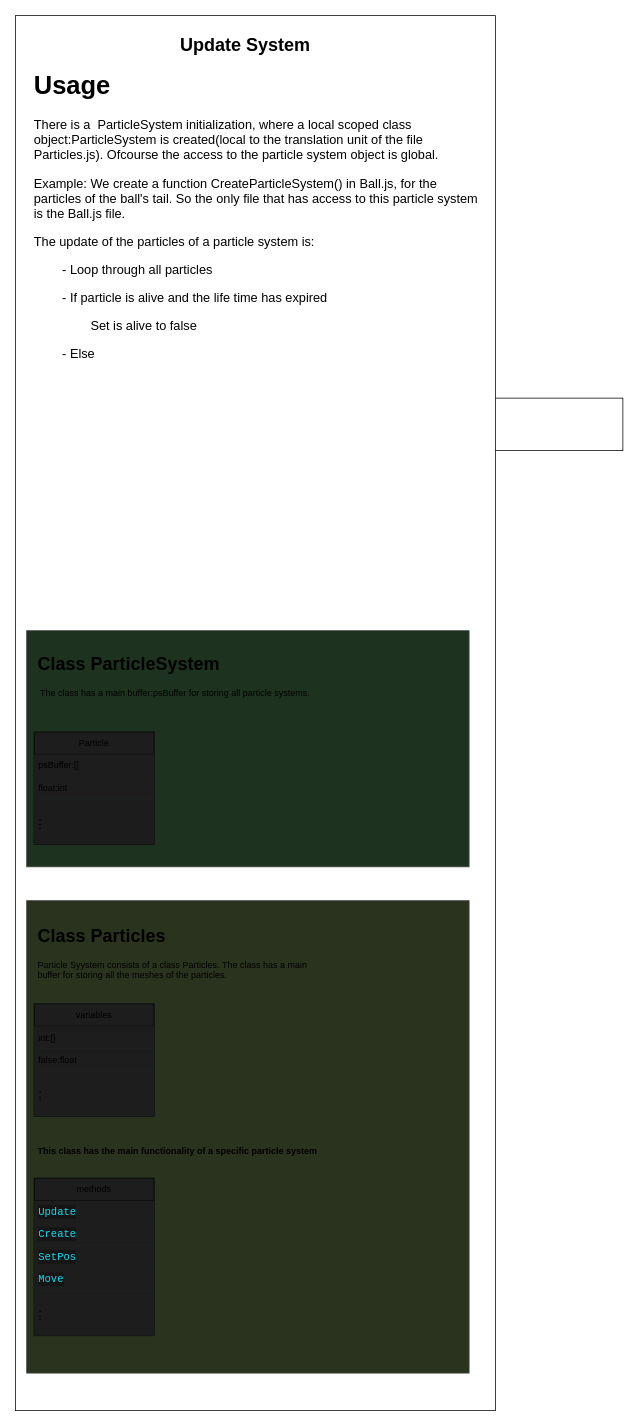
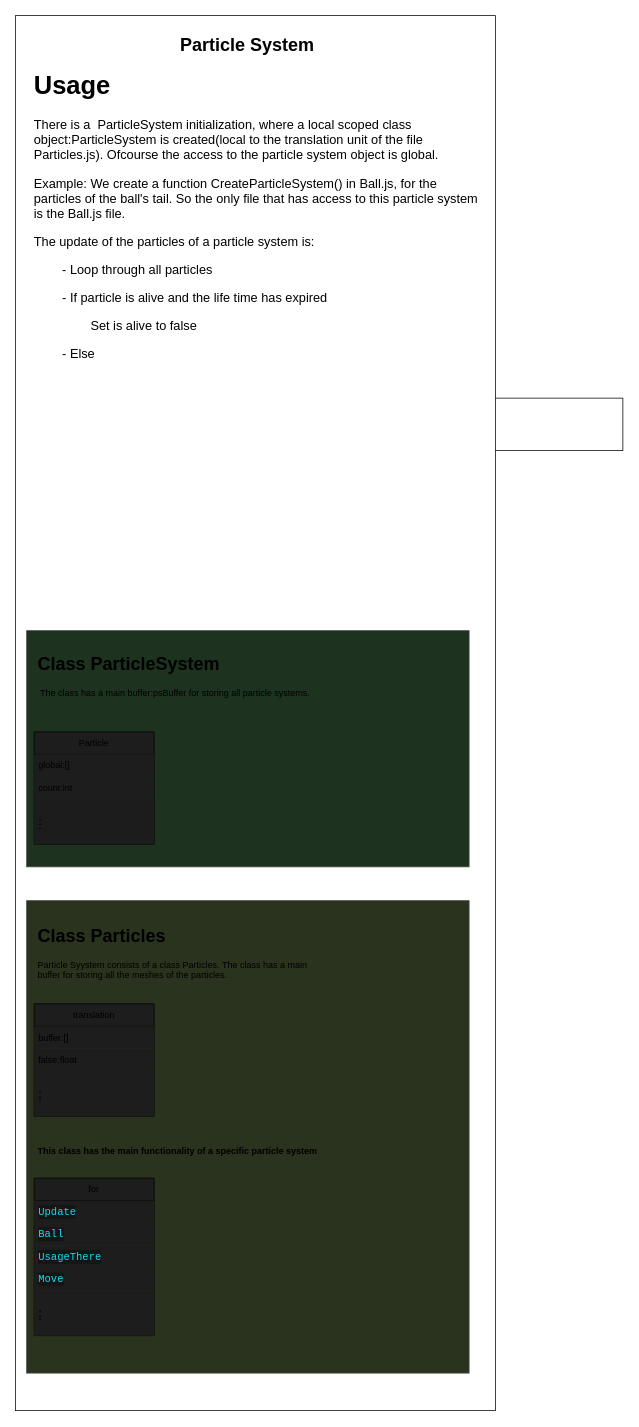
- <mxCell id="23" value="&lt;h1&gt;Update System&lt;/h1&gt;" style="text;html=1;strokeColor=none;fillColor=none;spacing=5;spacingTop=-20;whiteSpace=wrap;overflow=hidden;rounded=0;" vertex="1" parent="3"><mxGeometry x="215" y="20" width="190" height="50" as="geometry" /></mxCell>
+ <mxCell id="23" value="&lt;h1&gt;Particle System&lt;/h1&gt;" style="text;html=1;strokeColor=none;fillColor=none;spacing=5;spacingTop=-20;whiteSpace=wrap;overflow=hidden;rounded=0;" vertex="1" parent="3"><mxGeometry x="215" y="20" width="190" height="50" as="geometry" /></mxCell>
- <mxCell id="7" value="psBuffer:[]" style="text;align=left;verticalAlign=middle;spacingLeft=4;spacingRight=4;overflow=hidden;points=[[0,0.5],[1,0.5]];portConstraint=eastwest;rotatable=0;whiteSpace=wrap;html=1;fillColor=#1D1D1D;" vertex="1" parent="6"><mxGeometry y="30" width="160" height="30" as="geometry" /></mxCell>
+ <mxCell id="7" value="global:[]" style="text;align=left;verticalAlign=middle;spacingLeft=4;spacingRight=4;overflow=hidden;points=[[0,0.5],[1,0.5]];portConstraint=eastwest;rotatable=0;whiteSpace=wrap;html=1;fillColor=#1D1D1D;" vertex="1" parent="6"><mxGeometry y="30" width="160" height="30" as="geometry" /></mxCell>
- <mxCell id="8" value="float:int&lt;span style=&quot;white-space: pre;&quot;&gt;&#09;&lt;/span&gt;" style="text;align=left;verticalAlign=middle;spacingLeft=4;spacingRight=4;overflow=hidden;points=[[0,0.5],[1,0.5]];portConstraint=eastwest;rotatable=0;whiteSpace=wrap;html=1;fillColor=#1D1D1D;" vertex="1" parent="6"><mxGeometry y="60" width="160" height="30" as="geometry" /></mxCell>
+ <mxCell id="8" value="count:int&lt;span style=&quot;white-space: pre;&quot;&gt;&#09;&lt;/span&gt;" style="text;align=left;verticalAlign=middle;spacingLeft=4;spacingRight=4;overflow=hidden;points=[[0,0.5],[1,0.5]];portConstraint=eastwest;rotatable=0;whiteSpace=wrap;html=1;fillColor=#1D1D1D;" vertex="1" parent="6"><mxGeometry y="60" width="160" height="30" as="geometry" /></mxCell>
- <mxCell id="12" value="variables" style="swimlane;fontStyle=0;childLayout=stackLayout;horizontal=1;startSize=30;horizontalStack=0;resizeParent=1;resizeParentMax=0;resizeLast=0;collapsible=1;marginBottom=0;whiteSpace=wrap;html=1;fillColor=#1D1D1D;" vertex="1" parent="10"><mxGeometry x="10" y="137.5" width="160" height="150" as="geometry" /></mxCell>
+ <mxCell id="12" value="translation" style="swimlane;fontStyle=0;childLayout=stackLayout;horizontal=1;startSize=30;horizontalStack=0;resizeParent=1;resizeParentMax=0;resizeLast=0;collapsible=1;marginBottom=0;whiteSpace=wrap;html=1;fillColor=#1D1D1D;" vertex="1" parent="10"><mxGeometry x="10" y="137.5" width="160" height="150" as="geometry" /></mxCell>
- <mxCell id="13" value="int:[]" style="text;strokeColor=none;fillColor=#1D1D1D;align=left;verticalAlign=middle;spacingLeft=4;spacingRight=4;overflow=hidden;points=[[0,0.5],[1,0.5]];portConstraint=eastwest;rotatable=0;whiteSpace=wrap;html=1;" vertex="1" parent="12"><mxGeometry y="30" width="160" height="30" as="geometry" /></mxCell>
+ <mxCell id="13" value="buffer:[]" style="text;strokeColor=none;fillColor=#1D1D1D;align=left;verticalAlign=middle;spacingLeft=4;spacingRight=4;overflow=hidden;points=[[0,0.5],[1,0.5]];portConstraint=eastwest;rotatable=0;whiteSpace=wrap;html=1;" vertex="1" parent="12"><mxGeometry y="30" width="160" height="30" as="geometry" /></mxCell>
- <mxCell id="17" value="methods" style="swimlane;fontStyle=0;childLayout=stackLayout;horizontal=1;startSize=30;horizontalStack=0;resizeParent=1;resizeParentMax=0;resizeLast=0;collapsible=1;marginBottom=0;whiteSpace=wrap;html=1;fillColor=#1D1D1D;" vertex="1" parent="10"><mxGeometry x="10" y="370" width="160" height="210" as="geometry" /></mxCell>
+ <mxCell id="17" value="for" style="swimlane;fontStyle=0;childLayout=stackLayout;horizontal=1;startSize=30;horizontalStack=0;resizeParent=1;resizeParentMax=0;resizeLast=0;collapsible=1;marginBottom=0;whiteSpace=wrap;html=1;fillColor=#1D1D1D;" vertex="1" parent="10"><mxGeometry x="10" y="370" width="160" height="210" as="geometry" /></mxCell>
- <mxCell id="19" value="&lt;div style=&quot;color: rgb(212, 212, 212); background-color: rgb(21, 21, 21); font-family: Consolas, &amp;quot;Courier New&amp;quot;, monospace; font-size: 14px; line-height: 19px;&quot;&gt;&lt;span style=&quot;color: #17daf0;&quot;&gt;Create&lt;/span&gt;&lt;/div&gt;" style="text;strokeColor=none;fillColor=#1D1D1D;align=left;verticalAlign=middle;spacingLeft=4;spacingRight=4;overflow=hidden;points=[[0,0.5],[1,0.5]];portConstraint=eastwest;rotatable=0;whiteSpace=wrap;html=1;" vertex="1" parent="17"><mxGeometry y="60" width="160" height="30" as="geometry" /></mxCell>
+ <mxCell id="19" value="&lt;div style=&quot;color: rgb(212, 212, 212); background-color: rgb(21, 21, 21); font-family: Consolas, &amp;quot;Courier New&amp;quot;, monospace; font-size: 14px; line-height: 19px;&quot;&gt;&lt;span style=&quot;color: #17daf0;&quot;&gt;Ball&lt;/span&gt;&lt;/div&gt;" style="text;strokeColor=none;fillColor=#1D1D1D;align=left;verticalAlign=middle;spacingLeft=4;spacingRight=4;overflow=hidden;points=[[0,0.5],[1,0.5]];portConstraint=eastwest;rotatable=0;whiteSpace=wrap;html=1;" vertex="1" parent="17"><mxGeometry y="60" width="160" height="30" as="geometry" /></mxCell>
- <mxCell id="20" value="&lt;div style=&quot;color: rgb(212, 212, 212); background-color: rgb(21, 21, 21); font-family: Consolas, &amp;quot;Courier New&amp;quot;, monospace; font-size: 14px; line-height: 19px;&quot;&gt;&lt;div style=&quot;line-height: 19px;&quot;&gt;&lt;span style=&quot;color: #17daf0;&quot;&gt;SetPos&lt;/span&gt;&lt;/div&gt;&lt;/div&gt;" style="text;strokeColor=none;fillColor=#1D1D1D;align=left;verticalAlign=middle;spacingLeft=4;spacingRight=4;overflow=hidden;points=[[0,0.5],[1,0.5]];portConstraint=eastwest;rotatable=0;whiteSpace=wrap;html=1;" vertex="1" parent="17"><mxGeometry y="90" width="160" height="30" as="geometry" /></mxCell>
+ <mxCell id="20" value="&lt;div style=&quot;color: rgb(212, 212, 212); background-color: rgb(21, 21, 21); font-family: Consolas, &amp;quot;Courier New&amp;quot;, monospace; font-size: 14px; line-height: 19px;&quot;&gt;&lt;div style=&quot;line-height: 19px;&quot;&gt;&lt;span style=&quot;color: #17daf0;&quot;&gt;UsageThere&lt;/span&gt;&lt;/div&gt;&lt;/div&gt;" style="text;strokeColor=none;fillColor=#1D1D1D;align=left;verticalAlign=middle;spacingLeft=4;spacingRight=4;overflow=hidden;points=[[0,0.5],[1,0.5]];portConstraint=eastwest;rotatable=0;whiteSpace=wrap;html=1;" vertex="1" parent="17"><mxGeometry y="90" width="160" height="30" as="geometry" /></mxCell>
